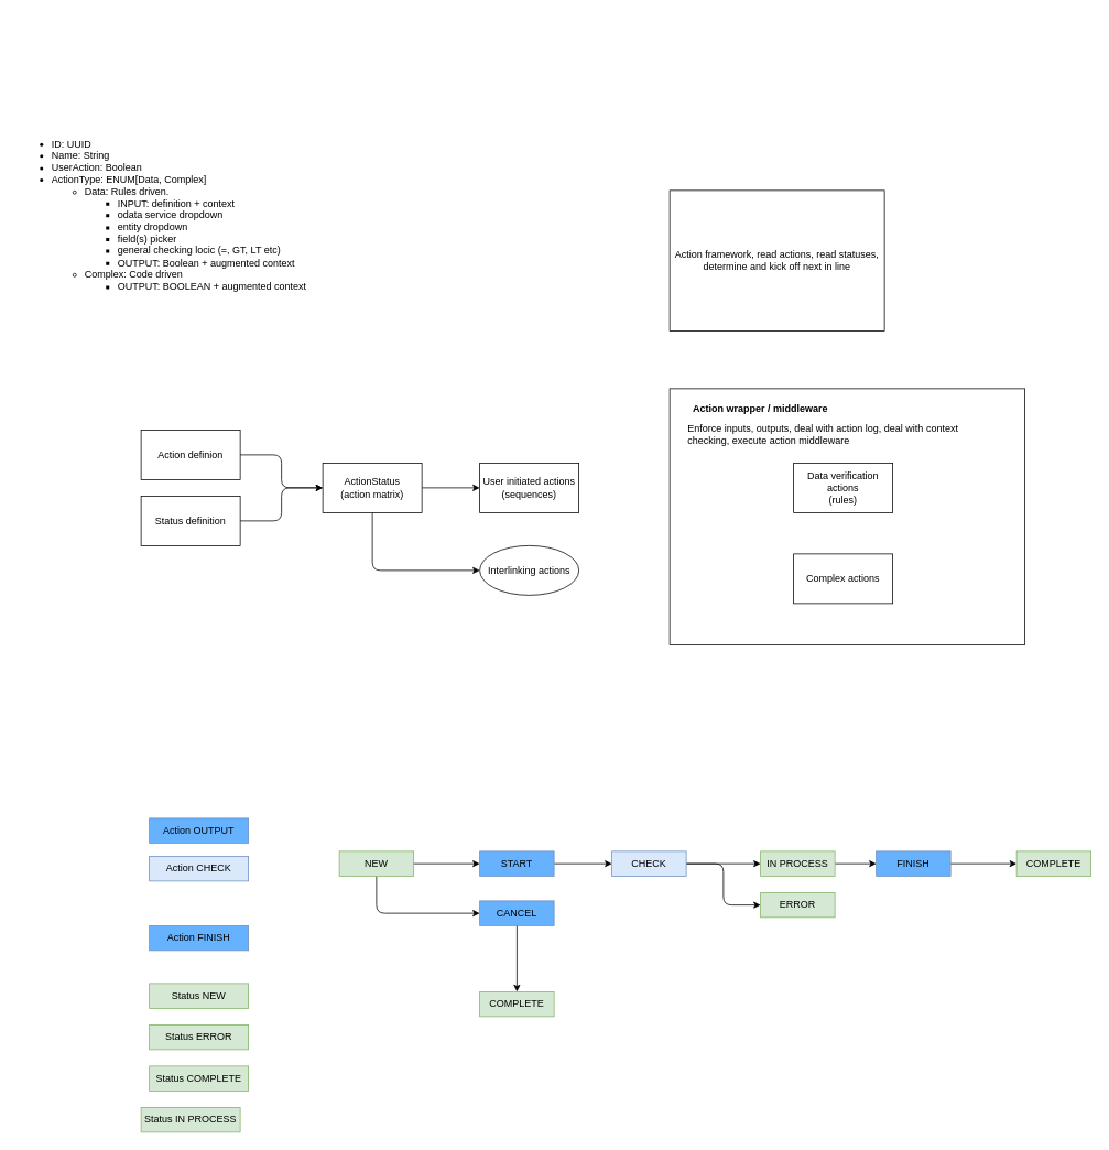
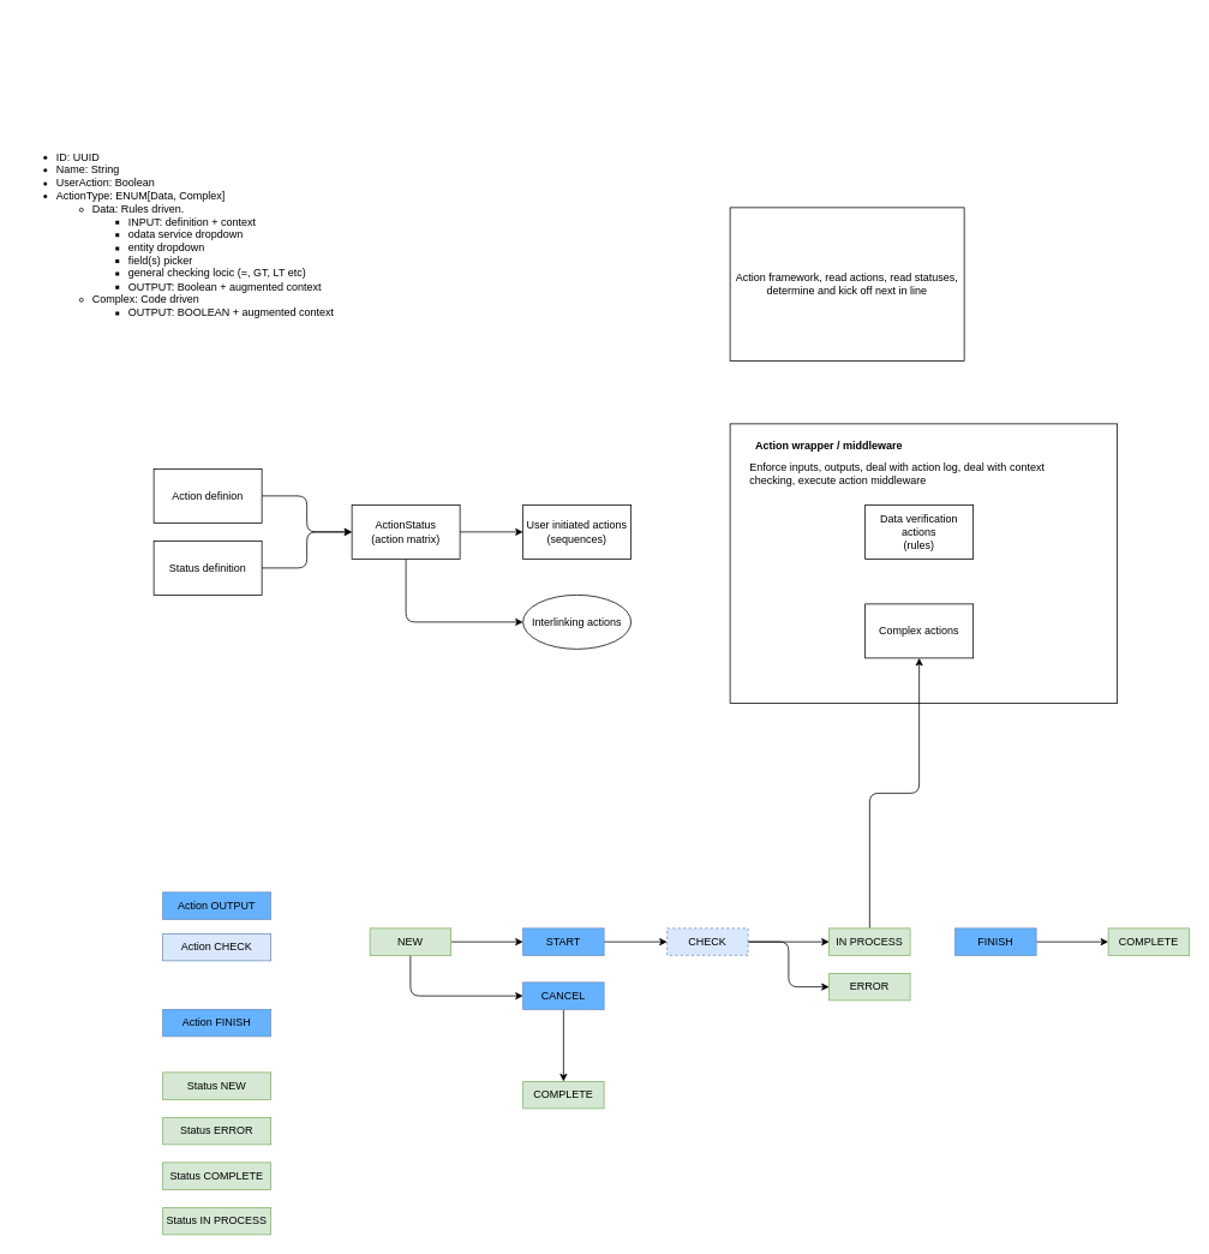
- <mxCell id="28" value="CHECK" style="rounded=0;whiteSpace=wrap;html=1;fillColor=#dae8fc;strokeColor=#6c8ebf;" vertex="1" parent="1"><mxGeometry x="740" y="1030" width="90" height="30" as="geometry" /></mxCell>
+ <mxCell id="28" value="CHECK" style="rounded=0;whiteSpace=wrap;html=1;fillColor=#dae8fc;strokeColor=#6c8ebf;dashed=1;" vertex="1" parent="1"><mxGeometry x="740" y="1030" width="90" height="30" as="geometry" /></mxCell>
- <mxCell id="29" value="" style="edgeStyle=orthogonalEdgeStyle;html=1;" edge="1" parent="1" source="30" target="36"><mxGeometry relative="1" as="geometry" /></mxCell>
+ <mxCell id="29" value="" style="edgeStyle=orthogonalEdgeStyle;html=1;" edge="1" parent="1" source="30" target="13"><mxGeometry relative="1" as="geometry" /></mxCell>
- <mxCell id="33" value="Status IN PROCESS" style="rounded=0;whiteSpace=wrap;html=1;fillColor=#d5e8d4;strokeColor=#82b366;" vertex="1" parent="1"><mxGeometry x="170" y="1340" width="120" height="30" as="geometry" /></mxCell>
+ <mxCell id="33" value="Status IN PROCESS" style="rounded=0;whiteSpace=wrap;html=1;fillColor=#d5e8d4;strokeColor=#82b366;" vertex="1" parent="1"><mxGeometry x="180" y="1340" width="120" height="30" as="geometry" /></mxCell>
